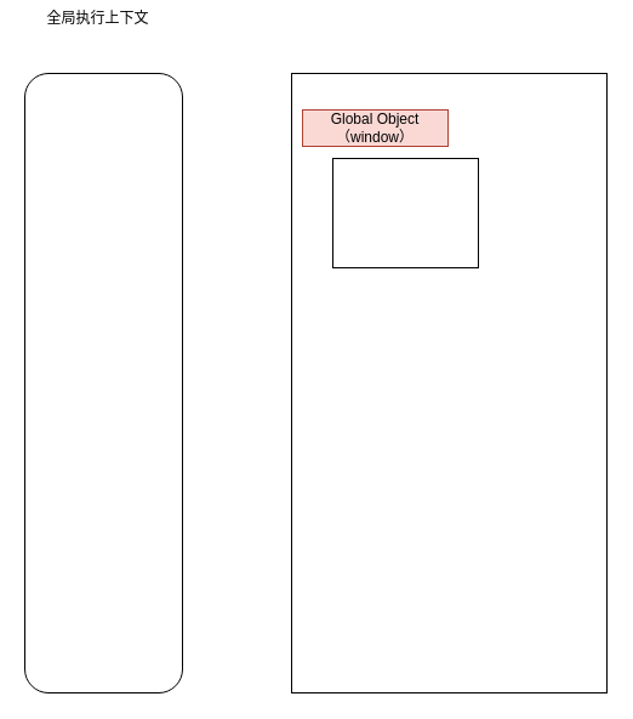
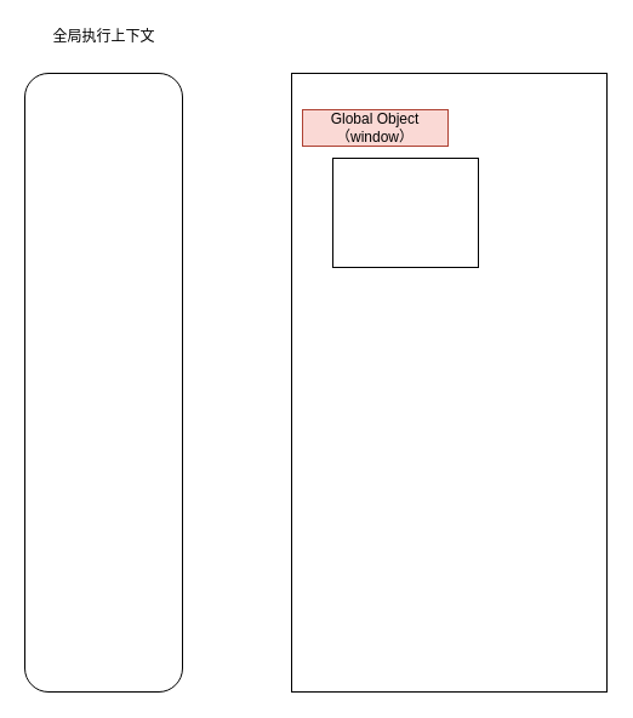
- <mxCell id="3" value="全局执行上下文" style="text;html=1;align=center;verticalAlign=middle;resizable=0;points=[];autosize=1;strokeColor=none;fillColor=none;" parent="1" vertex="1"><mxGeometry x="30" y="5" width="100" height="20" as="geometry" /></mxCell>
+ <mxCell id="3" value="全局执行上下文" style="text;html=1;align=center;verticalAlign=middle;resizable=0;points=[];autosize=1;strokeColor=none;fillColor=none;" parent="1" vertex="1"><mxGeometry x="35" y="20" width="100" height="20" as="geometry" /></mxCell>
